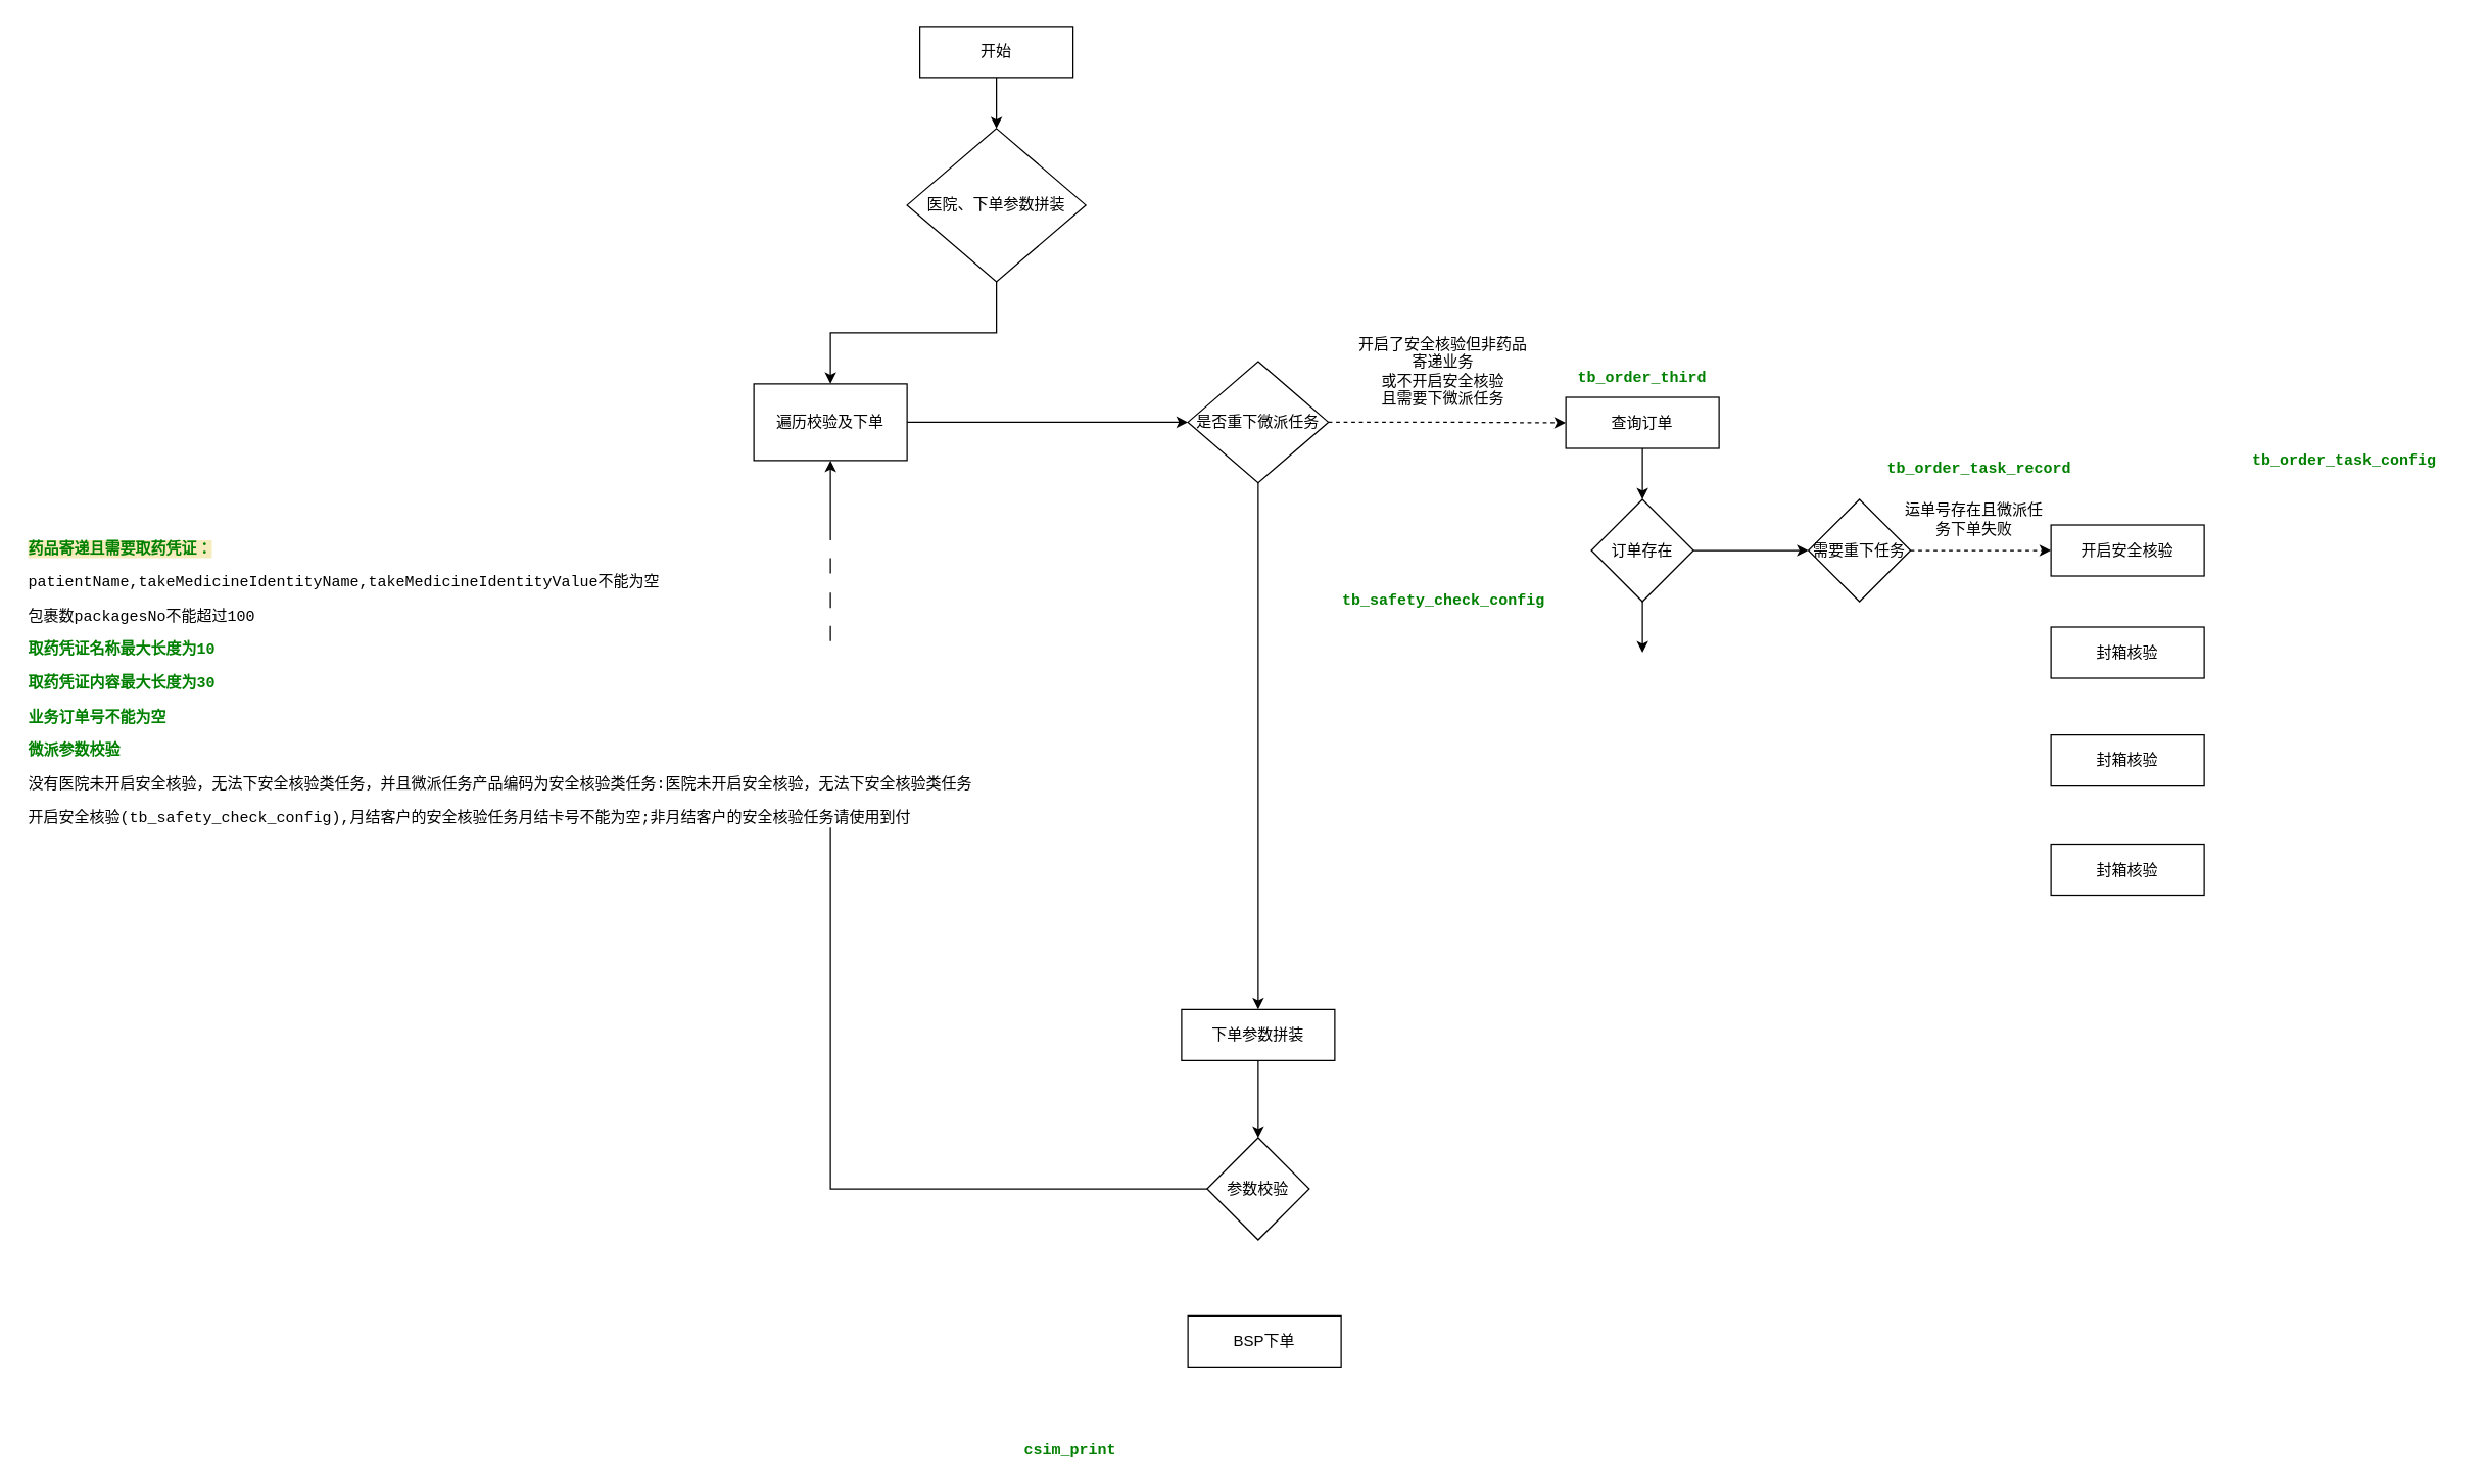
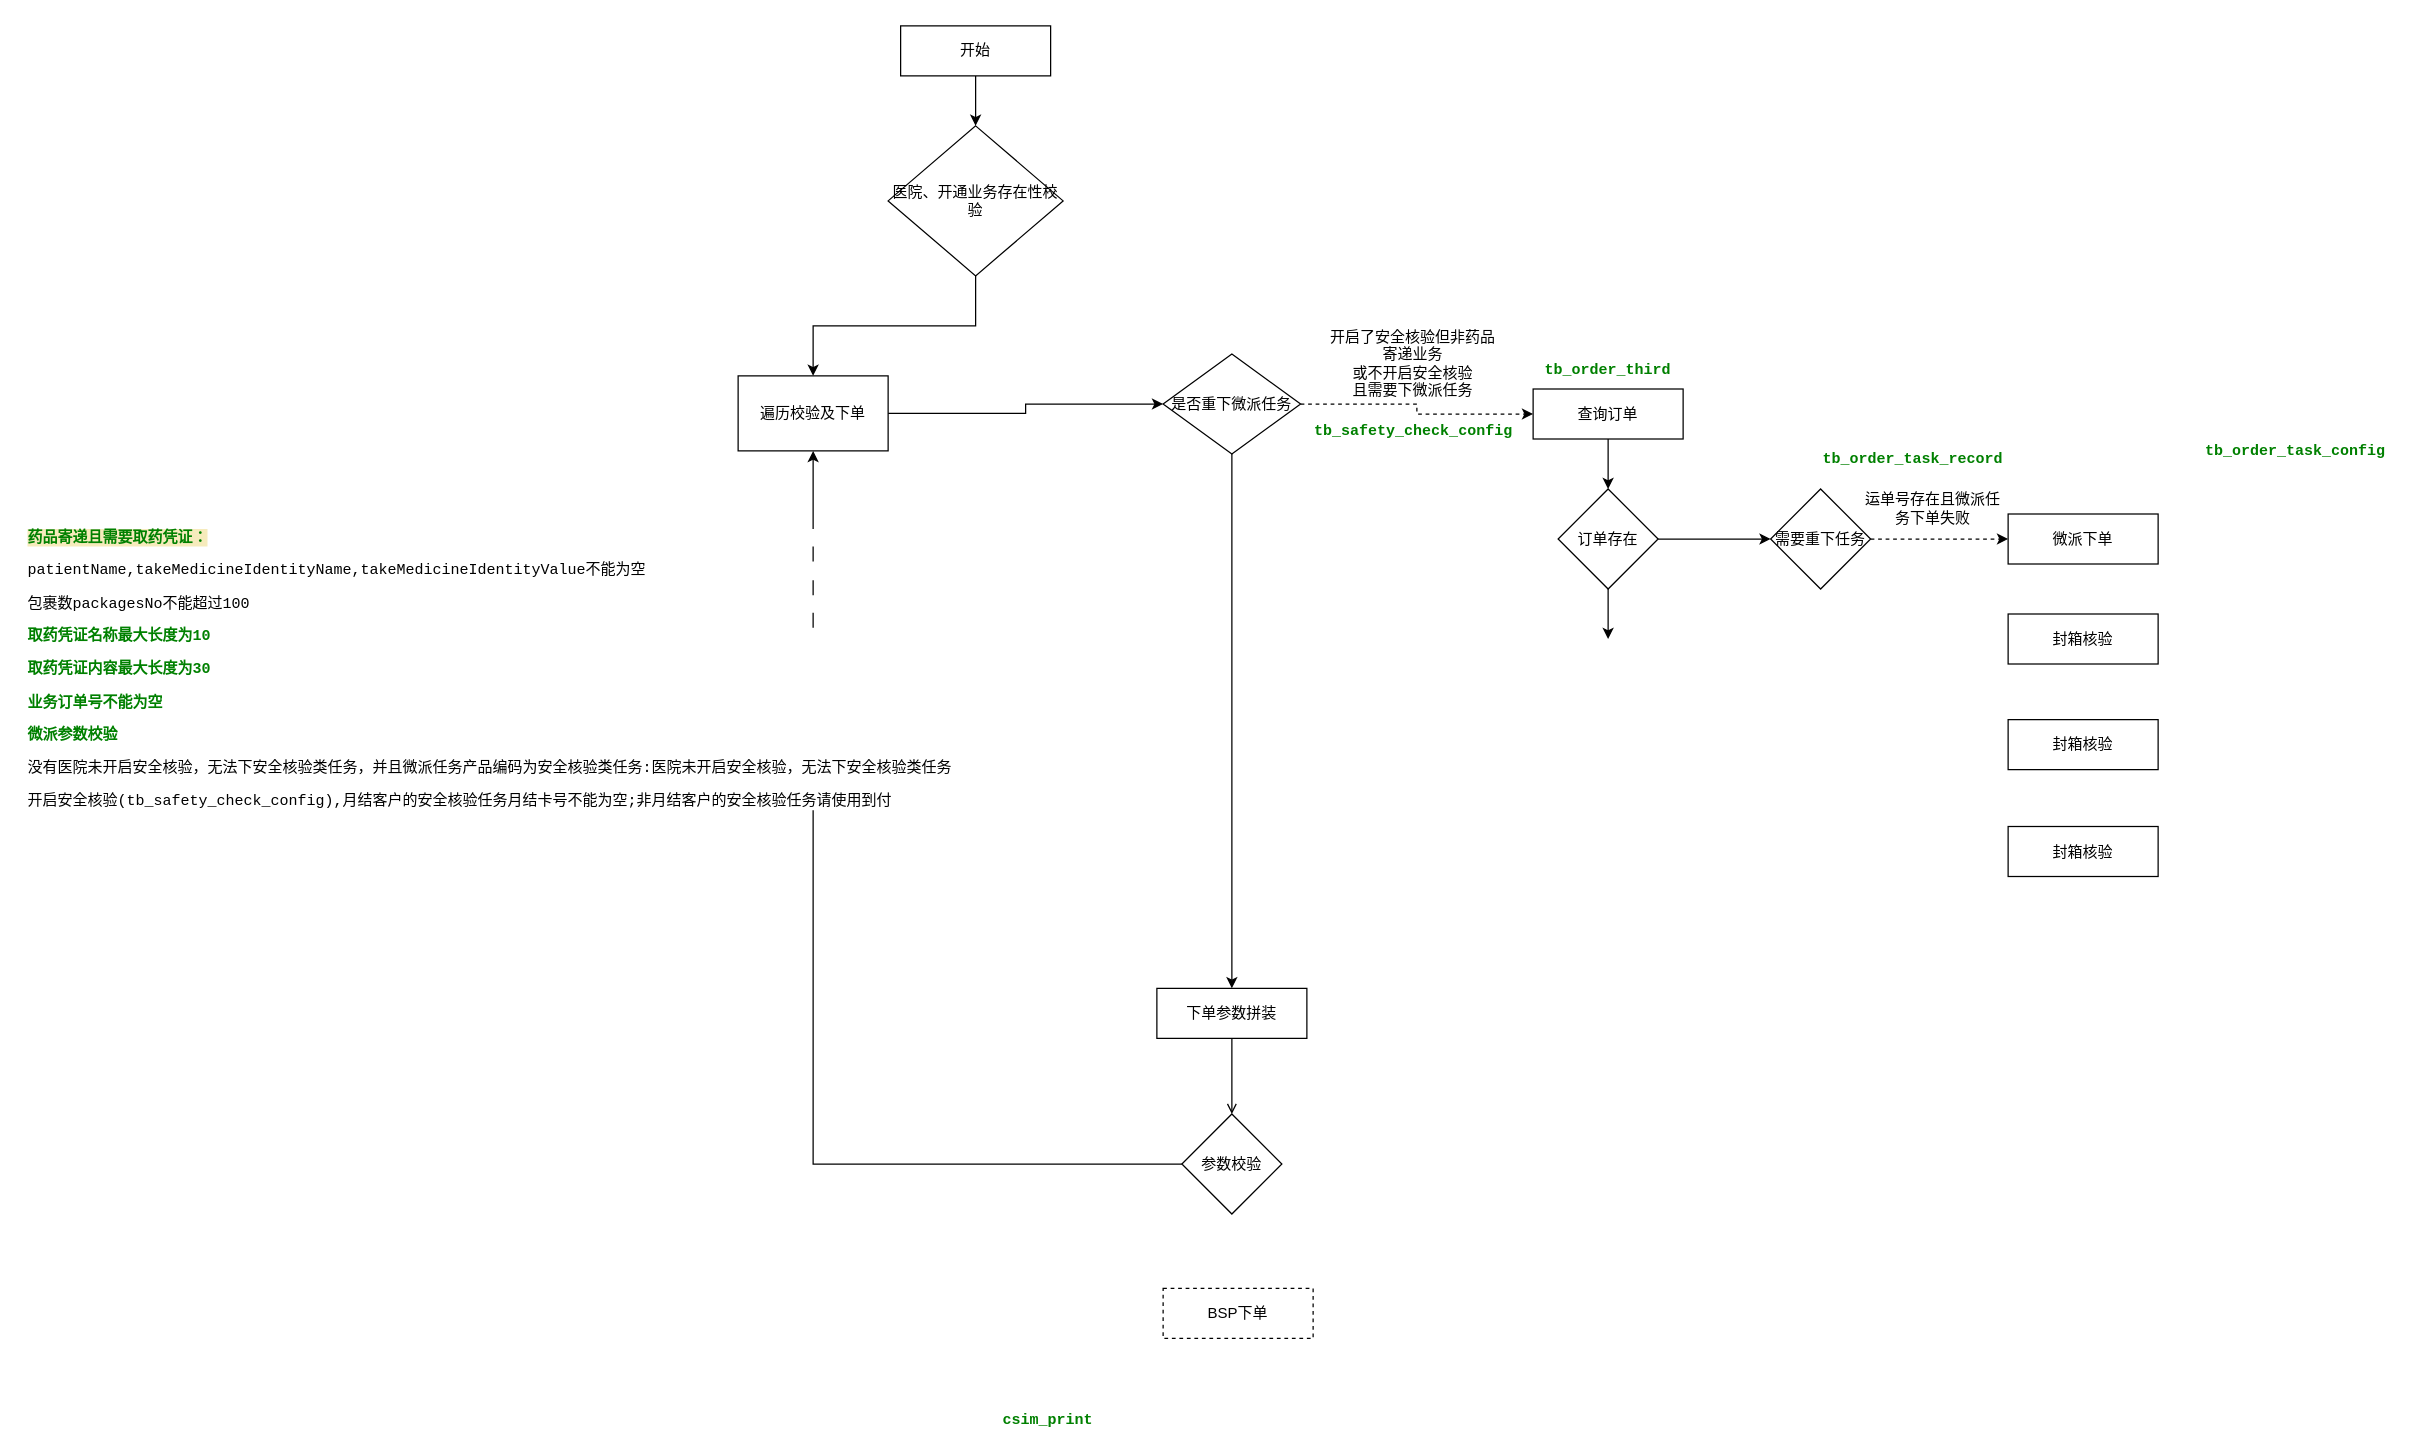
- <mxCell id="10" value="医院、下单参数拼装" style="rhombus;whiteSpace=wrap;html=1;" vertex="1" parent="1"><mxGeometry x="710" y="100" width="140" height="120" as="geometry" /></mxCell>
+ <mxCell id="10" value="医院、开通业务存在性校验" style="rhombus;whiteSpace=wrap;html=1;" vertex="1" parent="1"><mxGeometry x="710" y="100" width="140" height="120" as="geometry" /></mxCell>
- <mxCell id="8" value="是否重下微派任务" style="rhombus;whiteSpace=wrap;html=1;" vertex="1" parent="1"><mxGeometry x="930" y="282.5" width="110" height="95" as="geometry" /></mxCell>
+ <mxCell id="8" value="是否重下微派任务" style="rhombus;whiteSpace=wrap;html=1;" vertex="1" parent="1"><mxGeometry x="930" y="282.5" width="110" height="80" as="geometry" /></mxCell>
- <mxCell id="18" value="&lt;pre style=&quot;background-color:#ffffff;color:#000000;font-family:'Courier New';font-size:9.0pt;&quot;&gt;&lt;span style=&quot;color:#008000;font-weight:bold;&quot;&gt;tb_order_task_record&lt;/span&gt;&lt;/pre&gt;" style="text;whiteSpace=wrap;html=1;" vertex="1" parent="1"><mxGeometry x="1476" y="340.5" width="170" height="40" as="geometry" /></mxCell>
+ <mxCell id="18" value="&lt;pre style=&quot;background-color:#ffffff;color:#000000;font-family:'Courier New';font-size:9.0pt;&quot;&gt;&lt;span style=&quot;color:#008000;font-weight:bold;&quot;&gt;tb_order_task_record&lt;/span&gt;&lt;/pre&gt;" style="text;whiteSpace=wrap;html=1;" vertex="1" parent="1"><mxGeometry x="1456" y="340.5" width="170" height="40" as="geometry" /></mxCell>
- <mxCell id="19" value="开启安全核验" style="rounded=0;whiteSpace=wrap;html=1;" vertex="1" parent="1"><mxGeometry x="1606" y="410.5" width="120" height="40" as="geometry" /></mxCell>
+ <mxCell id="19" value="微派下单" style="rounded=0;whiteSpace=wrap;html=1;" vertex="1" parent="1"><mxGeometry x="1606" y="410.5" width="120" height="40" as="geometry" /></mxCell>
- <mxCell id="29" value="&lt;pre style=&quot;background-color: rgb(255, 255, 255); font-family: &amp;quot;Courier New&amp;quot;; font-size: 9pt;&quot;&gt;&lt;span style=&quot;color:#008000;font-weight:bold;&quot;&gt;tb_safety_check_config&lt;/span&gt;&lt;/pre&gt;" style="text;html=1;strokeColor=none;fillColor=none;align=center;verticalAlign=middle;whiteSpace=wrap;rounded=0;" vertex="1" parent="1"><mxGeometry x="1052.5" y="455" width="155" height="30" as="geometry" /></mxCell>
+ <mxCell id="29" value="&lt;pre style=&quot;background-color: rgb(255, 255, 255); font-family: &amp;quot;Courier New&amp;quot;; font-size: 9pt;&quot;&gt;&lt;span style=&quot;color:#008000;font-weight:bold;&quot;&gt;tb_safety_check_config&lt;/span&gt;&lt;/pre&gt;" style="text;html=1;strokeColor=none;fillColor=none;align=center;verticalAlign=middle;whiteSpace=wrap;rounded=0;" vertex="1" parent="1"><mxGeometry x="1052.5" y="330" width="155" height="30" as="geometry" /></mxCell>
- <mxCell id="27" value="" style="edgeStyle=orthogonalEdgeStyle;rounded=0;orthogonalLoop=1;jettySize=auto;html=1;" edge="1" parent="1" source="28" target="31"><mxGeometry relative="1" as="geometry" /></mxCell>
+ <mxCell id="27" value="" style="edgeStyle=orthogonalEdgeStyle;rounded=0;orthogonalLoop=1;jettySize=auto;html=1;endArrow=open;" edge="1" parent="1" source="28" target="31"><mxGeometry relative="1" as="geometry" /></mxCell>
- <mxCell id="33" value="BSP下单" style="rounded=0;whiteSpace=wrap;html=1;" vertex="1" parent="1"><mxGeometry x="930" y="1030" width="120" height="40" as="geometry" /></mxCell>
+ <mxCell id="33" value="BSP下单" style="rounded=0;whiteSpace=wrap;html=1;dashed=1;" vertex="1" parent="1"><mxGeometry x="930" y="1030" width="120" height="40" as="geometry" /></mxCell>
